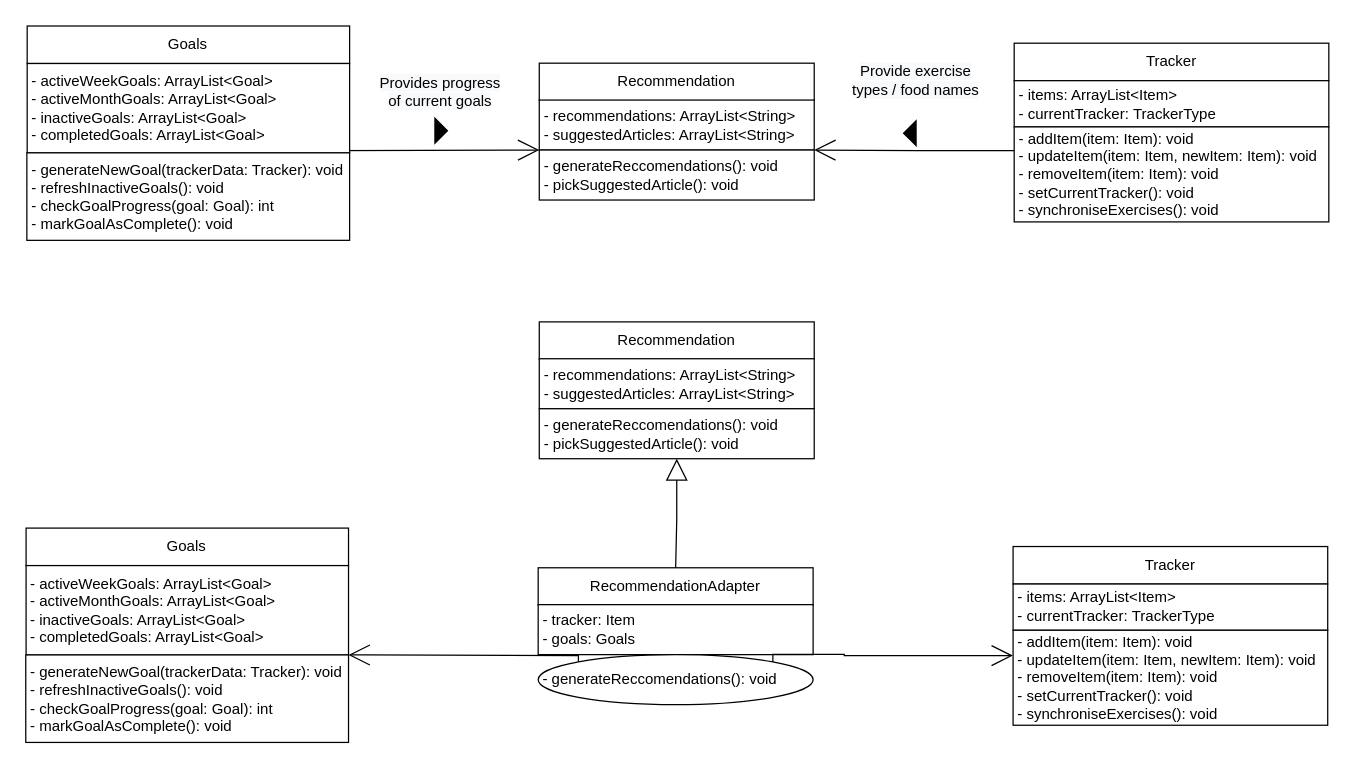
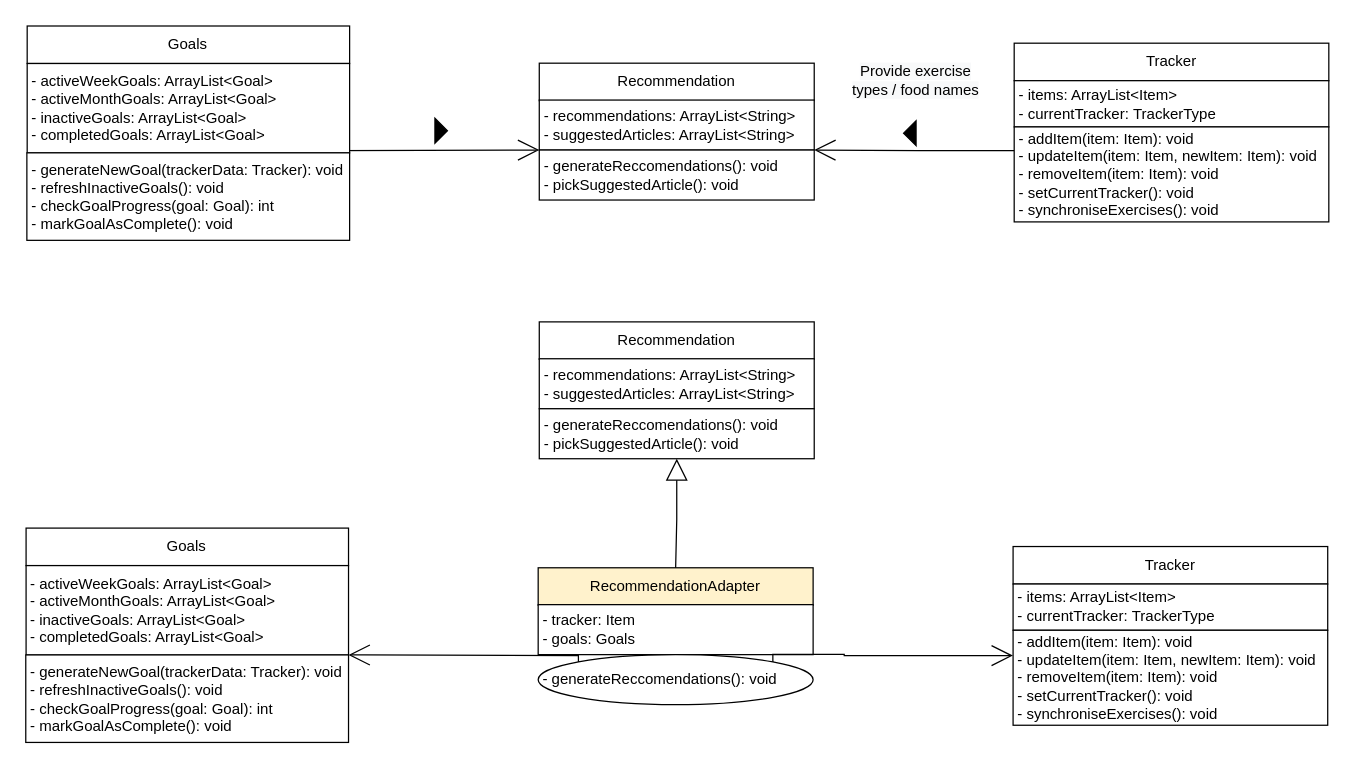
- <mxCell id="7" value="&lt;span style=&quot;background-color: rgb(248, 249, 250);&quot;&gt;Provides progress of current goals&lt;/span&gt;" style="text;html=1;strokeColor=none;fillColor=none;align=center;verticalAlign=middle;whiteSpace=wrap;rounded=0;fontSize=12;" vertex="1" parent="1"><mxGeometry x="301" y="58" width="101.5" height="30" as="geometry" /></mxCell>
- <mxCell id="18" value="RecommendationAdapter" style="rounded=0;whiteSpace=wrap;html=1;" vertex="1" parent="1"><mxGeometry x="430.12" y="453.75" width="220" height="30" as="geometry" /></mxCell>
+ <mxCell id="18" value="RecommendationAdapter" style="rounded=0;whiteSpace=wrap;html=1;fillColor=#fff2cc;" vertex="1" parent="1"><mxGeometry x="430.12" y="453.75" width="220" height="30" as="geometry" /></mxCell>
